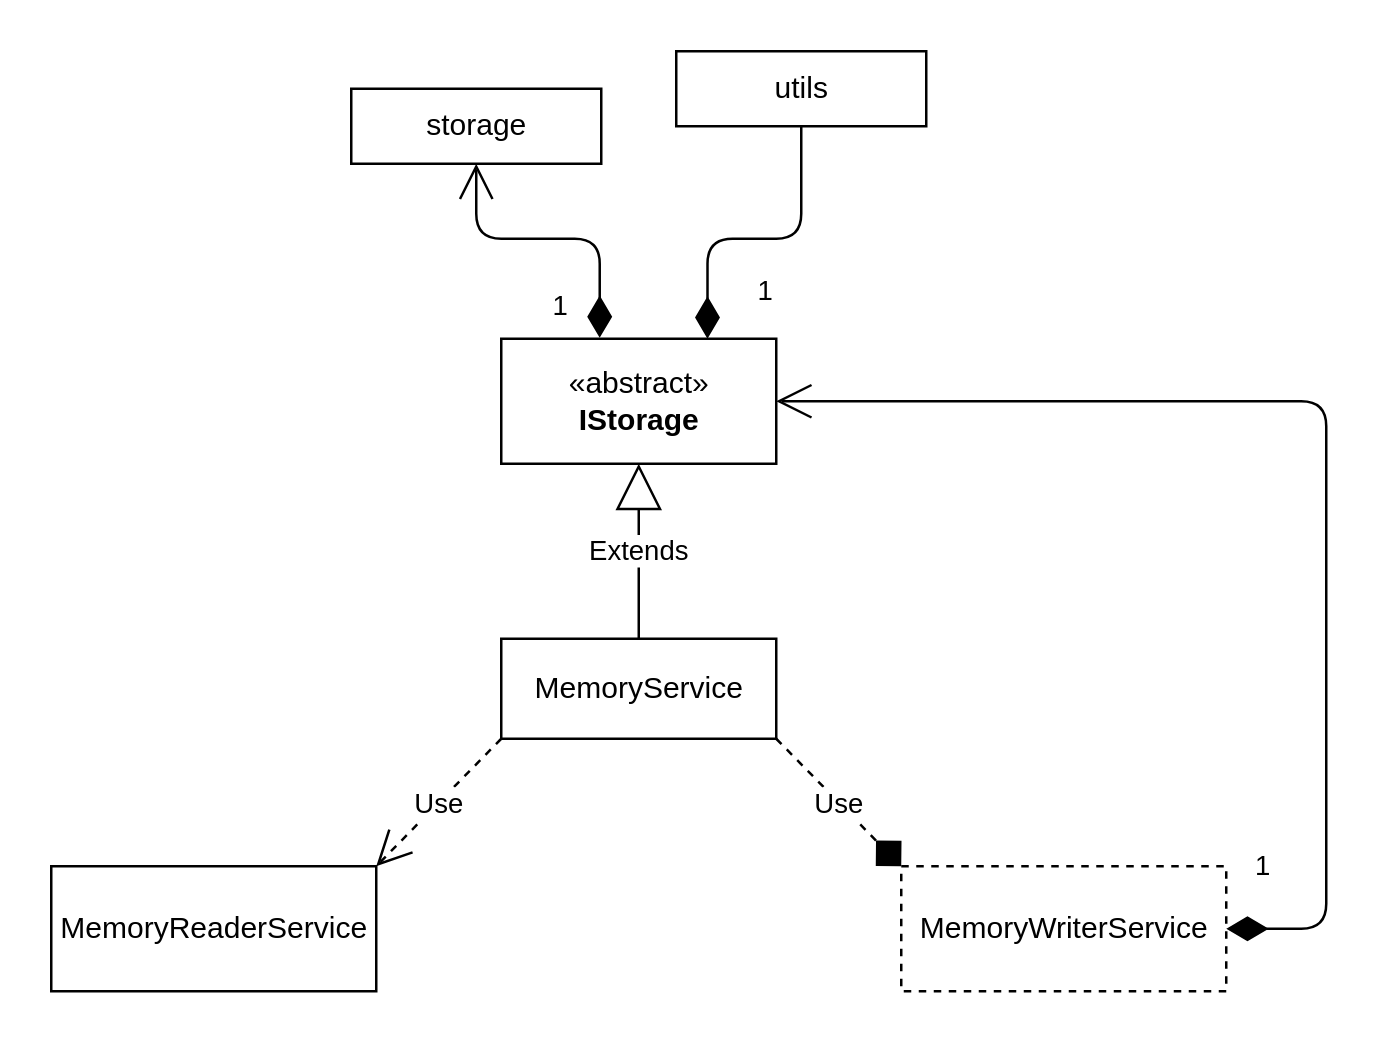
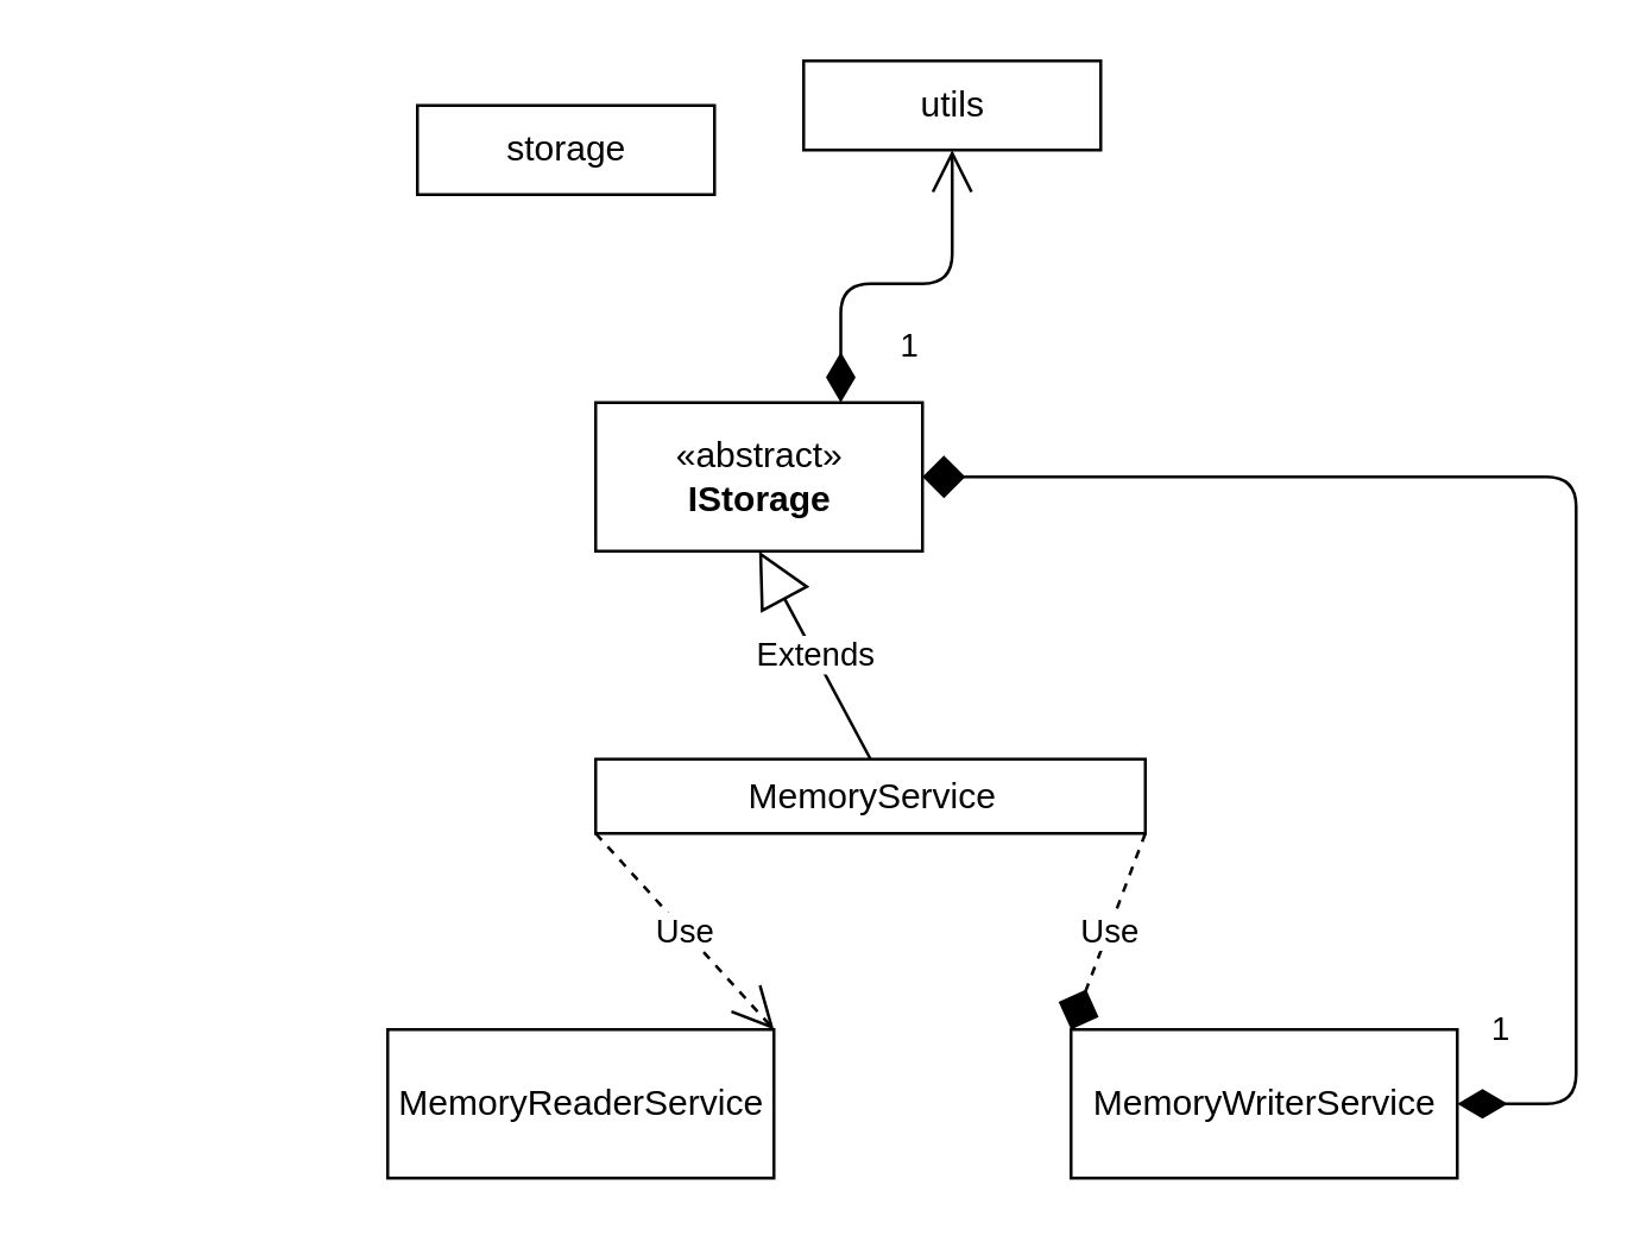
- <mxCell id="12" value="1" style="endArrow=none;html=1;endSize=12;startArrow=diamondThin;startSize=14;startFill=1;edgeStyle=orthogonalEdgeStyle;align=left;verticalAlign=bottom;exitX=0.75;exitY=0;exitDx=0;exitDy=0;entryX=0.5;entryY=1;entryDx=0;entryDy=0;" edge="1" parent="1" source="6" target="11"><mxGeometry x="-0.843" y="-17" relative="1" as="geometry"><mxPoint x="30" y="381" as="sourcePoint" /><mxPoint x="210" y="285" as="targetPoint" /><Array as="points"><mxPoint x="283" y="95" /><mxPoint x="320" y="95" /></Array><mxPoint x="1" as="offset" /></mxGeometry></mxCell>
+ <mxCell id="12" value="1" style="endArrow=open;html=1;endSize=12;startArrow=diamondThin;startSize=14;startFill=1;edgeStyle=orthogonalEdgeStyle;align=left;verticalAlign=bottom;exitX=0.75;exitY=0;exitDx=0;exitDy=0;entryX=0.5;entryY=1;entryDx=0;entryDy=0;" edge="1" parent="1" source="6" target="11"><mxGeometry x="-0.843" y="-17" relative="1" as="geometry"><mxPoint x="30" y="381" as="sourcePoint" /><mxPoint x="210" y="285" as="targetPoint" /><Array as="points"><mxPoint x="283" y="95" /><mxPoint x="320" y="95" /></Array><mxPoint x="1" as="offset" /></mxGeometry></mxCell>
- <mxCell id="13" value="1" style="endArrow=open;html=1;endSize=12;startArrow=diamondThin;startSize=14;startFill=1;edgeStyle=orthogonalEdgeStyle;align=left;verticalAlign=bottom;entryX=0.5;entryY=1;entryDx=0;entryDy=0;exitX=0.358;exitY=-0.007;exitDx=0;exitDy=0;exitPerimeter=0;" edge="1" parent="1" source="6" target="10"><mxGeometry x="-0.926" y="20" relative="1" as="geometry"><mxPoint x="240" y="130" as="sourcePoint" /><mxPoint x="390" y="220" as="targetPoint" /><Array as="points"><mxPoint x="239" y="95" /><mxPoint x="190" y="95" /></Array><mxPoint as="offset" /></mxGeometry></mxCell>
- <mxCell id="5" value="1" style="endArrow=open;html=1;endSize=12;startArrow=diamondThin;startSize=14;startFill=1;edgeStyle=orthogonalEdgeStyle;align=left;verticalAlign=bottom;exitX=1;exitY=0.5;exitDx=0;exitDy=0;entryX=1;entryY=0.5;entryDx=0;entryDy=0;" parent="1" source="4" target="6" edge="1"><mxGeometry x="-0.958" y="16" relative="1" as="geometry"><mxPoint x="200" y="246" as="sourcePoint" /><mxPoint x="310" y="275" as="targetPoint" /><Array as="points"><mxPoint x="530" y="371" /><mxPoint x="530" y="160" /></Array><mxPoint as="offset" /></mxGeometry></mxCell>
+ <mxCell id="5" value="1" style="endArrow=diamond;html=1;endSize=12;startArrow=diamondThin;startSize=14;startFill=1;edgeStyle=orthogonalEdgeStyle;align=left;verticalAlign=bottom;exitX=1;exitY=0.5;exitDx=0;exitDy=0;entryX=1;entryY=0.5;entryDx=0;entryDy=0;" parent="1" source="4" target="6" edge="1"><mxGeometry x="-0.958" y="16" relative="1" as="geometry"><mxPoint x="200" y="246" as="sourcePoint" /><mxPoint x="310" y="275" as="targetPoint" /><Array as="points"><mxPoint x="530" y="371" /><mxPoint x="530" y="160" /></Array><mxPoint as="offset" /></mxGeometry></mxCell>
- <mxCell id="2" value="MemoryService" style="html=1;" parent="1" vertex="1"><mxGeometry x="200" y="255" width="110" height="40" as="geometry" /></mxCell>
+ <mxCell id="2" value="MemoryService" style="html=1;" parent="1" vertex="1"><mxGeometry x="200" y="255" width="185" height="25" as="geometry" /></mxCell>
- <mxCell id="3" value="MemoryReaderService" style="html=1;" parent="1" vertex="1"><mxGeometry x="20" y="346" width="130" height="50" as="geometry" /></mxCell>
+ <mxCell id="3" value="MemoryReaderService" style="html=1;" parent="1" vertex="1"><mxGeometry x="130" y="346" width="130" height="50" as="geometry" /></mxCell>
- <mxCell id="4" value="MemoryWriterService" style="html=1;dashed=1;" parent="1" vertex="1"><mxGeometry x="360" y="346" width="130" height="50" as="geometry" /></mxCell>
+ <mxCell id="4" value="MemoryWriterService" style="html=1;" parent="1" vertex="1"><mxGeometry x="360" y="346" width="130" height="50" as="geometry" /></mxCell>
